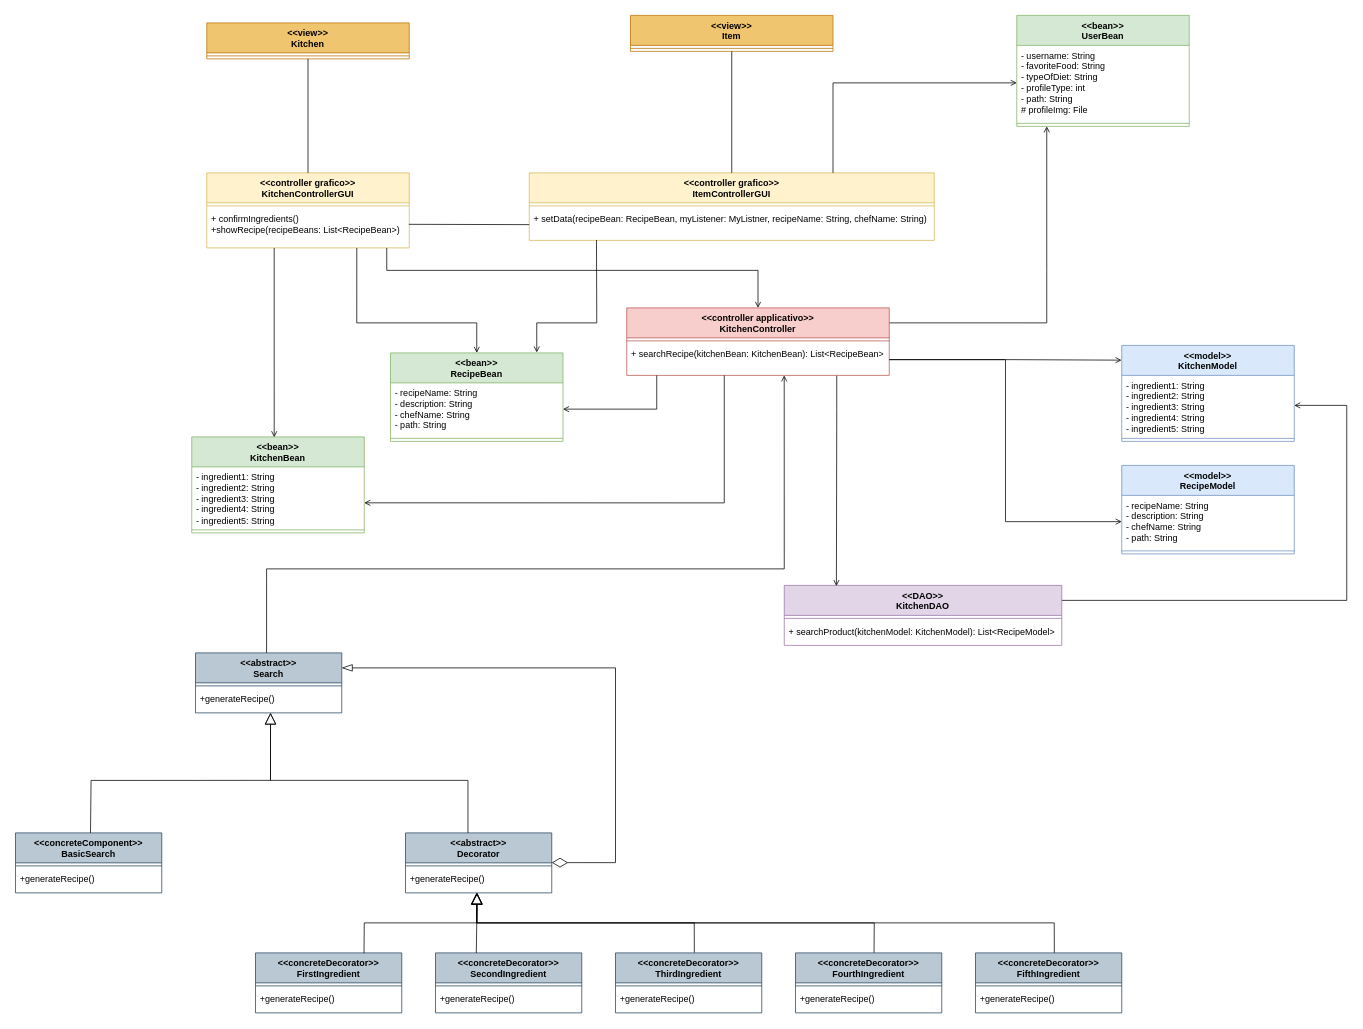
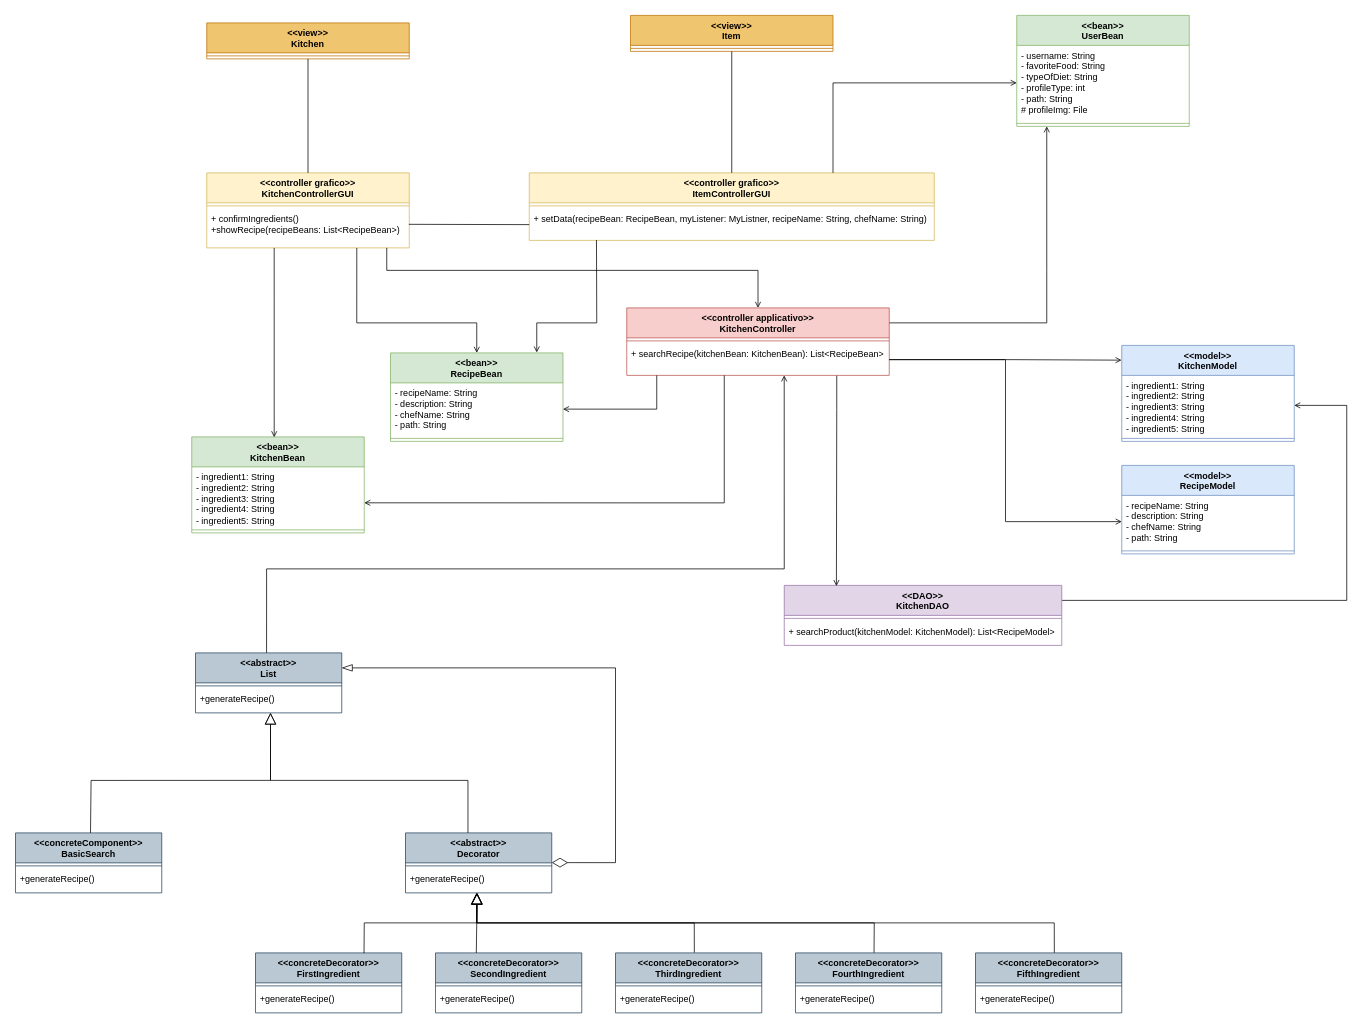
- <mxCell id="49" value="&amp;lt;&amp;lt;abstract&amp;gt;&amp;gt;&lt;br&gt;Search" style="swimlane;fontStyle=1;align=center;verticalAlign=top;childLayout=stackLayout;horizontal=1;startSize=40;horizontalStack=0;resizeParent=1;resizeParentMax=0;resizeLast=0;collapsible=1;marginBottom=0;whiteSpace=wrap;html=1;fillColor=#bac8d3;strokeColor=#23445d;" vertex="1" parent="1"><mxGeometry x="260" y="870" width="195" height="80" as="geometry" /></mxCell>
+ <mxCell id="49" value="&amp;lt;&amp;lt;abstract&amp;gt;&amp;gt;&lt;br&gt;List" style="swimlane;fontStyle=1;align=center;verticalAlign=top;childLayout=stackLayout;horizontal=1;startSize=40;horizontalStack=0;resizeParent=1;resizeParentMax=0;resizeLast=0;collapsible=1;marginBottom=0;whiteSpace=wrap;html=1;fillColor=#bac8d3;strokeColor=#23445d;" vertex="1" parent="1"><mxGeometry x="260" y="870" width="195" height="80" as="geometry" /></mxCell>
